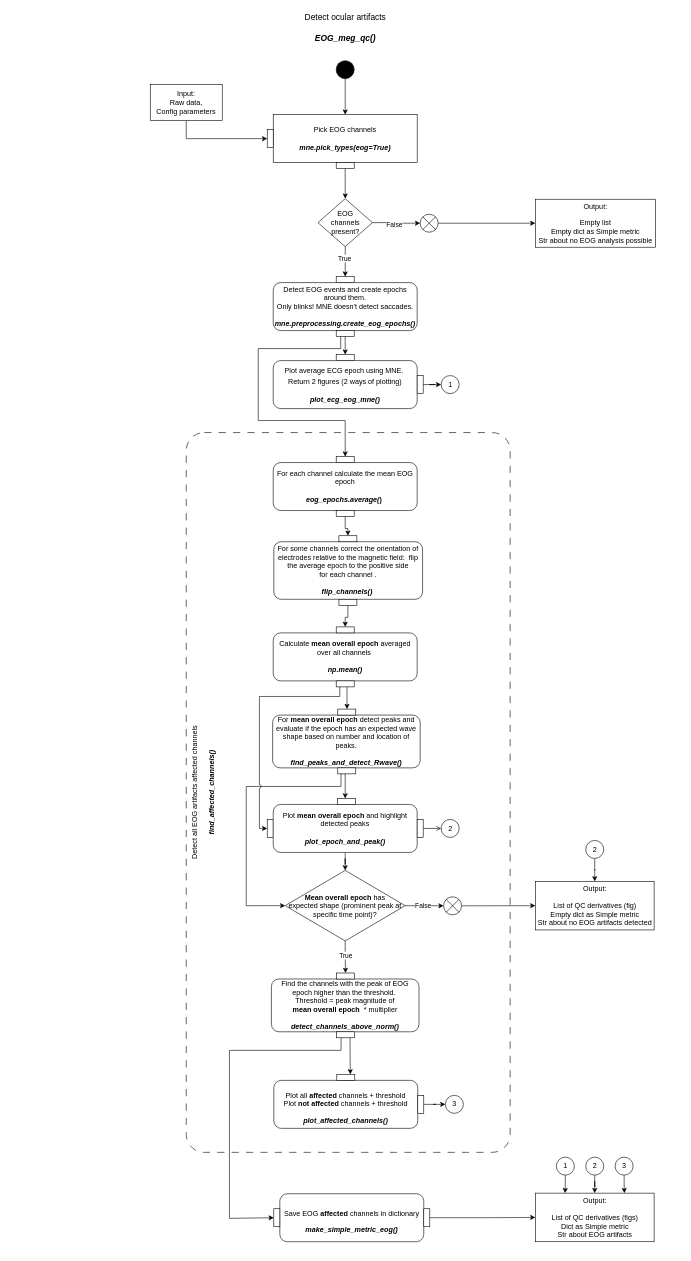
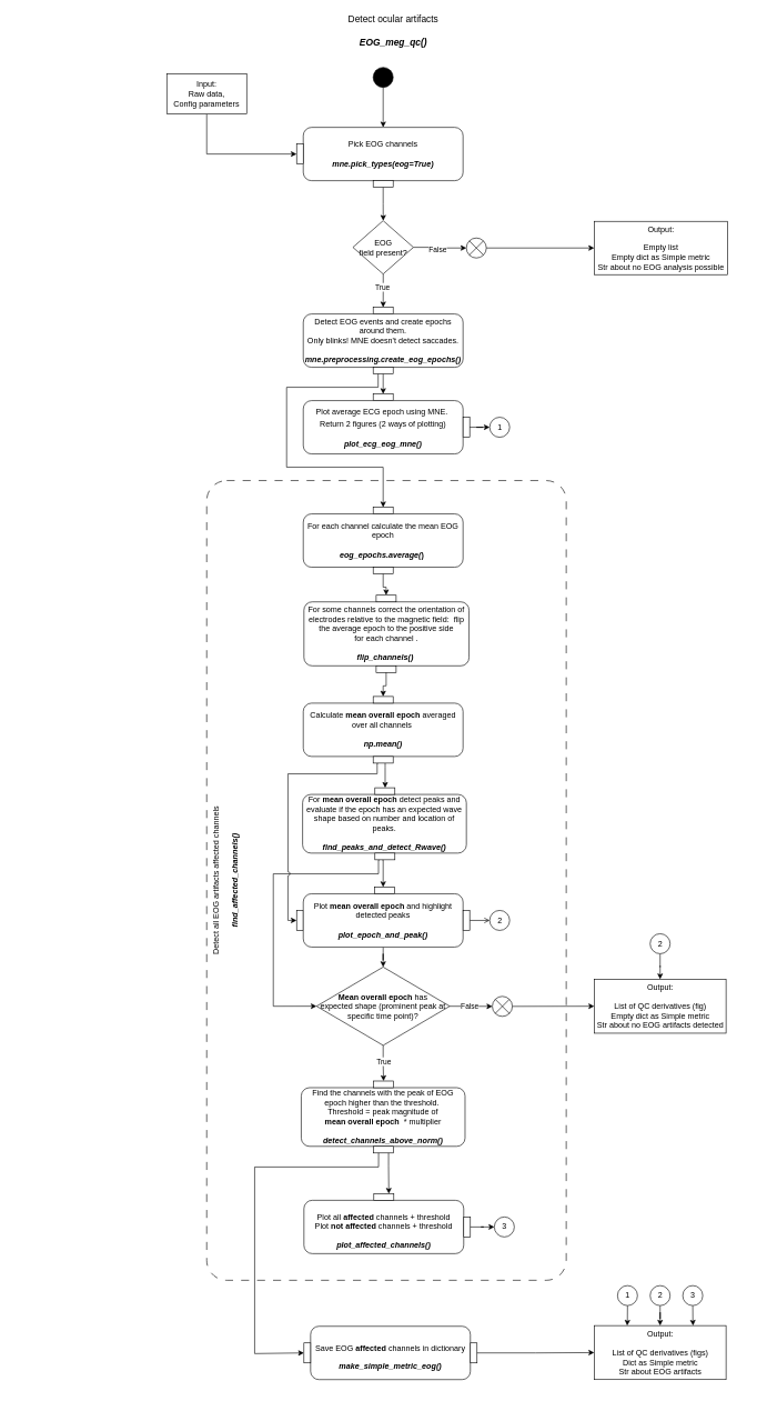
- <mxCell id="2" value="&lt;font style=&quot;font-size: 14px;&quot;&gt;&lt;span style=&quot;font-weight: normal;&quot;&gt;Detect ocular artifacts&lt;/span&gt;&lt;br&gt;&lt;i&gt;EOG_meg_qc()&lt;/i&gt;&lt;br&gt;&lt;/font&gt;" style="text;strokeColor=none;fillColor=none;html=1;fontSize=28;fontStyle=1;verticalAlign=middle;align=center;" parent="1" vertex="1"><mxGeometry x="20" y="20" width="1110" height="40" as="geometry" /></mxCell>
+ <mxCell id="2" value="&lt;font style=&quot;font-size: 14px;&quot;&gt;&lt;span style=&quot;font-weight: normal;&quot;&gt;Detect ocular artifacts&lt;/span&gt;&lt;br&gt;&lt;i&gt;EOG_meg_qc()&lt;/i&gt;&lt;br&gt;&lt;/font&gt;" style="text;strokeColor=none;fillColor=none;html=1;fontSize=28;fontStyle=1;verticalAlign=middle;align=center;" parent="1" vertex="1"><mxGeometry x="35" y="20" width="1110" height="40" as="geometry" /></mxCell>
- <mxCell id="4" value="Input:&lt;br style=&quot;border-color: var(--border-color);&quot;&gt;Raw data,&lt;br&gt;Config parameters" style="rounded=0;whiteSpace=wrap;html=1;" parent="1" vertex="1"><mxGeometry x="250" y="140" width="120" height="60" as="geometry" /></mxCell>
+ <mxCell id="4" value="Input:&lt;br style=&quot;border-color: var(--border-color);&quot;&gt;Raw data,&lt;br&gt;Config parameters" style="rounded=0;whiteSpace=wrap;html=1;" parent="1" vertex="1"><mxGeometry x="250" y="110" width="120" height="60" as="geometry" /></mxCell>
- <mxCell id="8" value="Pick EOG channels&lt;br&gt;&lt;br&gt;&lt;b&gt;&lt;i&gt;mne.pick_types(eog=True)&lt;/i&gt;&lt;/b&gt;" style="html=1;align=center;verticalAlign=middle;absoluteArcSize=1;arcSize=25;dashed=0;fontFamily=Helvetica;fontSize=12;whiteSpace=wrap;container=0;noLabel=0;imageAlign=center;rounded=0;" parent="7" vertex="1"><mxGeometry x="10" width="240" height="80" as="geometry" /></mxCell>
+ <mxCell id="8" value="Pick EOG channels&lt;br&gt;&lt;br&gt;&lt;b&gt;&lt;i&gt;mne.pick_types(eog=True)&lt;/i&gt;&lt;/b&gt;" style="html=1;align=center;verticalAlign=middle;rounded=1;absoluteArcSize=1;arcSize=25;dashed=0;fontFamily=Helvetica;fontSize=12;whiteSpace=wrap;container=0;noLabel=0;imageAlign=center;" parent="7" vertex="1"><mxGeometry x="10" width="240" height="80" as="geometry" /></mxCell>
- <mxCell id="15" value="EOG &lt;br&gt;channels present?" style="rhombus;whiteSpace=wrap;html=1;fontFamily=Helvetica;fontColor=#000000;" parent="1" vertex="1"><mxGeometry x="529.56" y="330" width="90.87" height="80" as="geometry" /></mxCell>
+ <mxCell id="15" value="EOG &lt;br&gt;field present?" style="rhombus;whiteSpace=wrap;html=1;fontFamily=Helvetica;fontColor=#000000;" parent="1" vertex="1"><mxGeometry x="529.56" y="330" width="90.87" height="80" as="geometry" /></mxCell>
